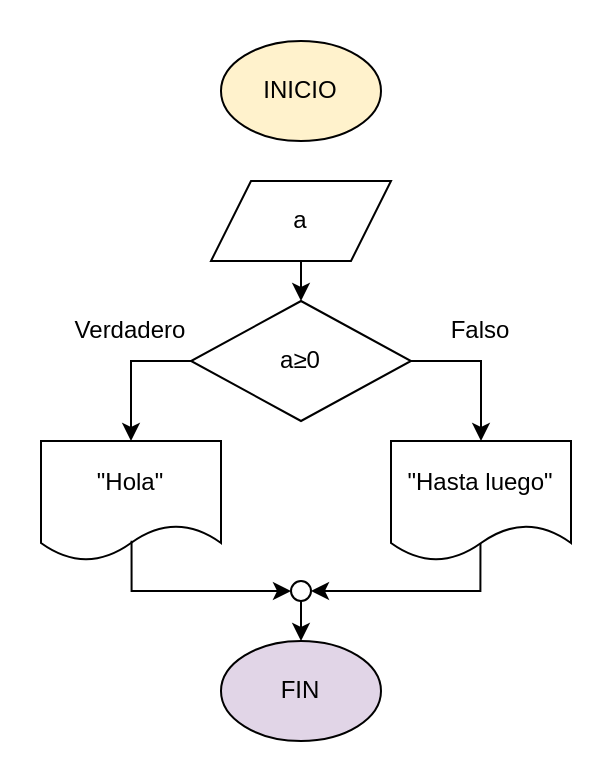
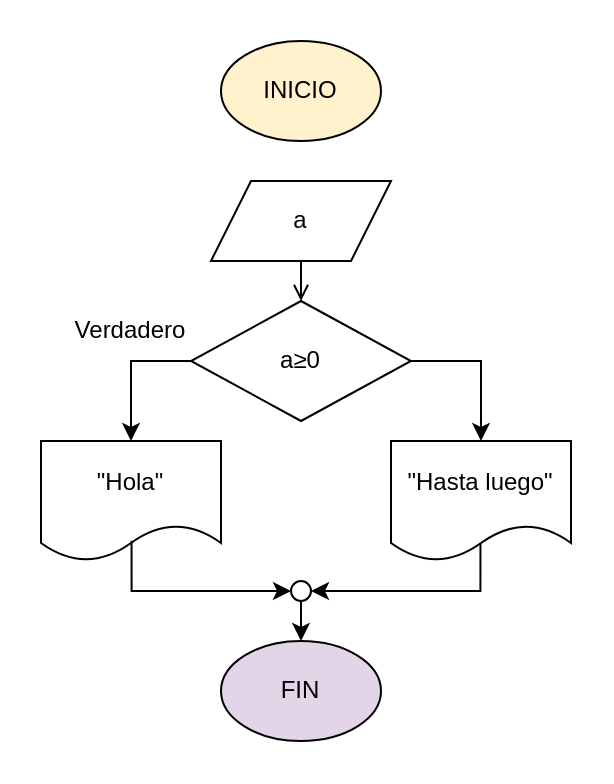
- <mxCell id="7" style="edgeStyle=orthogonalEdgeStyle;rounded=0;orthogonalLoop=1;jettySize=auto;html=1;exitX=0.5;exitY=1;exitDx=0;exitDy=0;entryX=0.5;entryY=0;entryDx=0;entryDy=0;" parent="1" source="8" target="6" edge="1"><mxGeometry relative="1" as="geometry" /></mxCell>
+ <mxCell id="7" style="edgeStyle=orthogonalEdgeStyle;rounded=0;orthogonalLoop=1;jettySize=auto;html=1;exitX=0.5;exitY=1;exitDx=0;exitDy=0;entryX=0.5;entryY=0;entryDx=0;entryDy=0;endArrow=open;" parent="1" source="8" target="6" edge="1"><mxGeometry relative="1" as="geometry" /></mxCell>
- <mxCell id="16" value="Falso" style="text;html=1;strokeColor=none;fillColor=none;align=center;verticalAlign=middle;whiteSpace=wrap;rounded=0;" parent="1" vertex="1"><mxGeometry x="210" y="150" width="60" height="30" as="geometry" /></mxCell>
